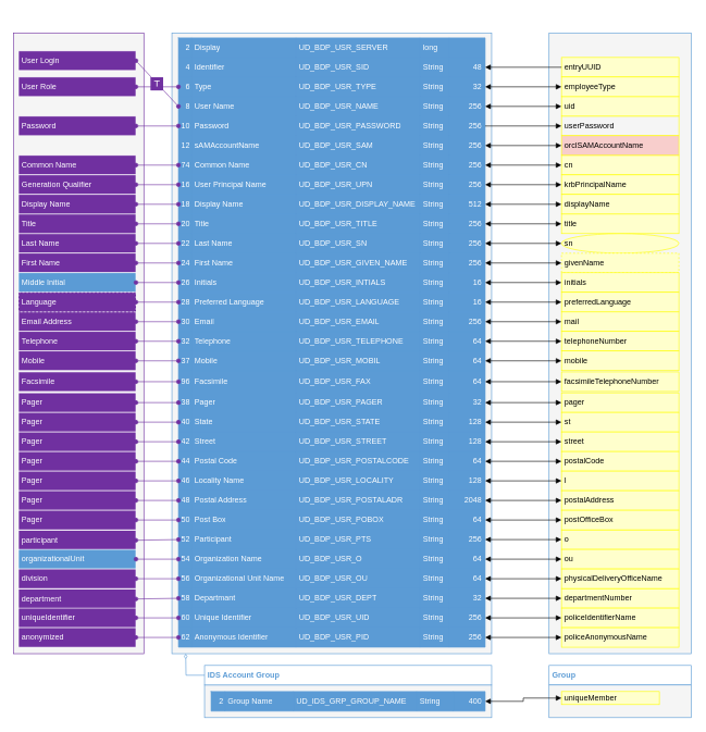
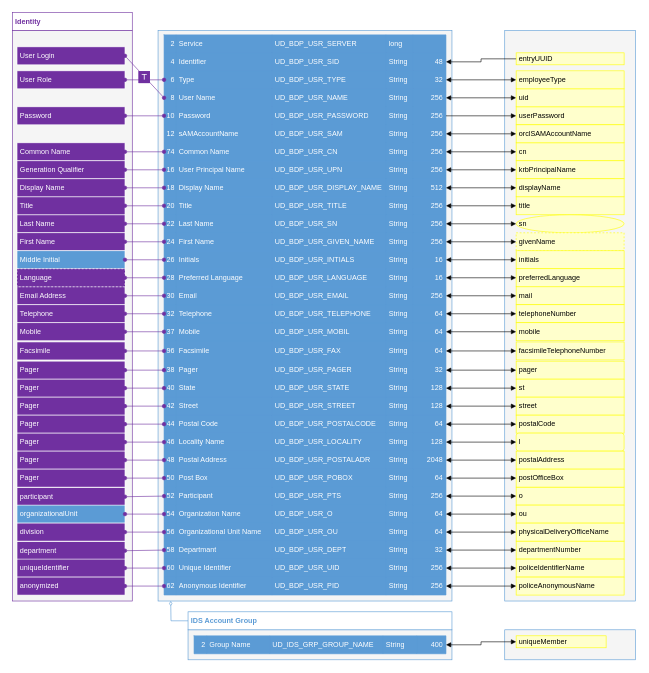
+ <mxCell id="3" value="Identity" style="rounded=0;whiteSpace=wrap;html=1;strokeColor=#7030A0;fontColor=#7030A0;fontStyle=1;verticalAlign=middle;align=left;spacingLeft=3;" parent="1" vertex="1"><mxGeometry x="20" y="20" width="200" height="30" as="geometry" /></mxCell>
- <mxCell id="13" value="Display" style="shape=partialRectangle;html=1;whiteSpace=wrap;connectable=0;strokeColor=#BD0100;overflow=hidden;fillColor=none;top=0;left=0;bottom=0;right=0;pointerEvents=1;align=left;spacingLeft=3;fontColor=#FFFFFF;" parent="11" vertex="1"><mxGeometry x="20" width="160" height="30" as="geometry"><mxRectangle width="160" height="30" as="alternateBounds" /></mxGeometry></mxCell>
+ <mxCell id="13" value="Service" style="shape=partialRectangle;html=1;whiteSpace=wrap;connectable=0;strokeColor=#BD0100;overflow=hidden;fillColor=none;top=0;left=0;bottom=0;right=0;pointerEvents=1;align=left;spacingLeft=3;fontColor=#FFFFFF;" parent="11" vertex="1"><mxGeometry x="20" width="160" height="30" as="geometry"><mxRectangle width="160" height="30" as="alternateBounds" /></mxGeometry></mxCell>
- <mxCell id="221" value="entryUUID" style="rounded=0;whiteSpace=wrap;html=1;strokeColor=#FFFF00;fillColor=#FFFFCC;fontColor=#000000;align=left;spacingLeft=3;" parent="1" vertex="1"><mxGeometry x="860.004" y="87.09" width="180" height="30" as="geometry" /></mxCell>
+ <mxCell id="221" value="entryUUID" style="rounded=0;whiteSpace=wrap;html=1;strokeColor=#FFFF00;fillColor=#FFFFCC;fontColor=#000000;align=left;spacingLeft=3;" parent="1" vertex="1"><mxGeometry x="860.004" y="87.09" width="180" height="20" as="geometry" /></mxCell>
- <mxCell id="222" value="userPassword" style="rounded=0;whiteSpace=wrap;html=1;strokeColor=#FFFF00;fillColor=#f5f5f5;fontColor=#000000;align=left;spacingLeft=3;" parent="1" vertex="1"><mxGeometry x="860.004" y="177.09" width="180" height="30" as="geometry" /></mxCell>
+ <mxCell id="222" value="userPassword" style="rounded=0;whiteSpace=wrap;html=1;strokeColor=#FFFF00;fillColor=#FFFFCC;fontColor=#000000;align=left;spacingLeft=3;" parent="1" vertex="1"><mxGeometry x="860.004" y="177.09" width="180" height="30" as="geometry" /></mxCell>
- <mxCell id="294" value="orclSAMAccountName" style="rounded=0;whiteSpace=wrap;html=1;strokeColor=#FFFF00;fillColor=#f8cecc;fontColor=#000000;align=left;spacingLeft=3;" parent="1" vertex="1"><mxGeometry x="860.004" y="207.09" width="180" height="30" as="geometry" /></mxCell>
+ <mxCell id="294" value="orclSAMAccountName" style="rounded=0;whiteSpace=wrap;html=1;strokeColor=#FFFF00;fillColor=#FFFFCC;fontColor=#000000;align=left;spacingLeft=3;" parent="1" vertex="1"><mxGeometry x="860.004" y="207.09" width="180" height="30" as="geometry" /></mxCell>
- <mxCell id="299" value="l" style="rounded=0;whiteSpace=wrap;html=1;strokeColor=#FFFF00;fillColor=#FFFFCC;fontColor=#000000;align=left;spacingLeft=3;" parent="1" vertex="1"><mxGeometry x="860.004" y="721.09" width="180" height="30" as="geometry" /></mxCell>
+ <mxCell id="299" value="l" style="whiteSpace=wrap;html=1;strokeColor=#FFFF00;fillColor=#FFFFCC;fontColor=#000000;align=left;spacingLeft=3;rounded=1;" parent="1" vertex="1"><mxGeometry x="860.004" y="721.09" width="180" height="30" as="geometry" /></mxCell>
- <mxCell id="245" value="Group" style="rounded=0;whiteSpace=wrap;html=1;strokeColor=#5B9BD5;fontColor=#5B9BD5;fontStyle=1;verticalAlign=middle;align=left;spacingLeft=3;" parent="1" vertex="1"><mxGeometry x="841" y="1019" width="218.11" height="30" as="geometry" /></mxCell>
